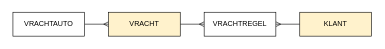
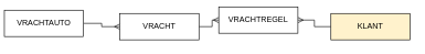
- <mxCell id="3" value="VRACHTAUTO" style="rounded=0;whiteSpace=wrap;html=1;" parent="1" vertex="1"><mxGeometry x="20" y="20" width="120" height="40" as="geometry" /></mxCell>
+ <mxCell id="3" value="VRACHTAUTO" style="rounded=0;whiteSpace=wrap;html=1;" parent="1" vertex="1"><mxGeometry x="5" y="15" width="120" height="40" as="geometry" /></mxCell>
- <mxCell id="5" value="VRACHT" style="rounded=0;whiteSpace=wrap;html=1;fillColor=#fff2cc;" parent="1" vertex="1"><mxGeometry x="180" y="20" width="120" height="40" as="geometry" /></mxCell>
+ <mxCell id="5" value="VRACHT" style="rounded=0;whiteSpace=wrap;html=1;" parent="1" vertex="1"><mxGeometry x="180" y="20" width="120" height="40" as="geometry" /></mxCell>
- <mxCell id="7" value="VRACHTREGEL" style="rounded=0;whiteSpace=wrap;html=1;" vertex="1" parent="1"><mxGeometry x="340" y="20" width="120" height="40" as="geometry" /></mxCell>
+ <mxCell id="7" value="VRACHTREGEL" style="rounded=0;whiteSpace=wrap;html=1;" vertex="1" parent="1"><mxGeometry x="330" y="10" width="120" height="40" as="geometry" /></mxCell>
